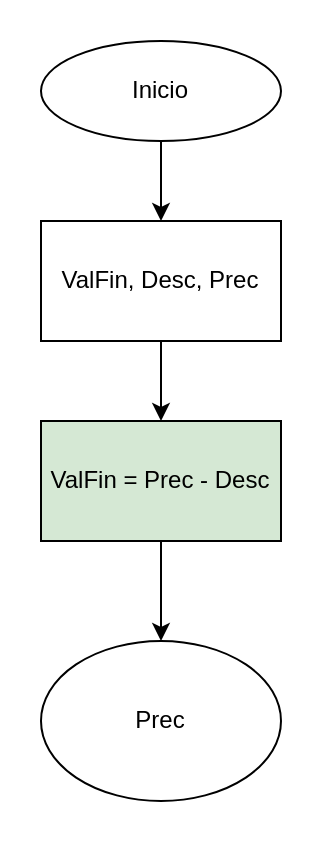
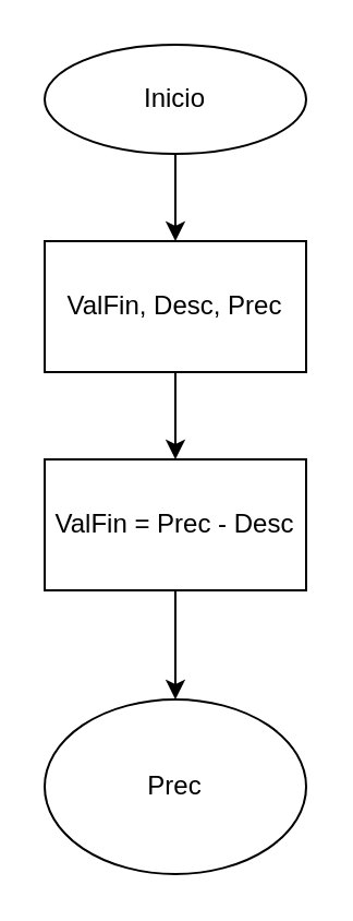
- <mxCell id="7" value="ValFin = Prec - Desc" style="rounded=0;whiteSpace=wrap;html=1;fillColor=#d5e8d4;" vertex="1" parent="1"><mxGeometry x="20" y="210" width="120" height="60" as="geometry" /></mxCell>
+ <mxCell id="7" value="ValFin = Prec - Desc" style="rounded=0;whiteSpace=wrap;html=1;" vertex="1" parent="1"><mxGeometry x="20" y="210" width="120" height="60" as="geometry" /></mxCell>
